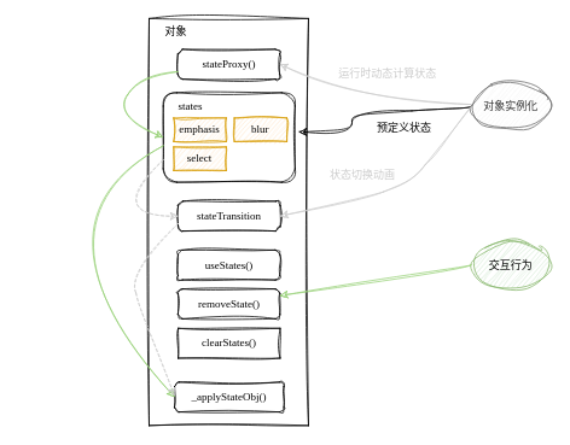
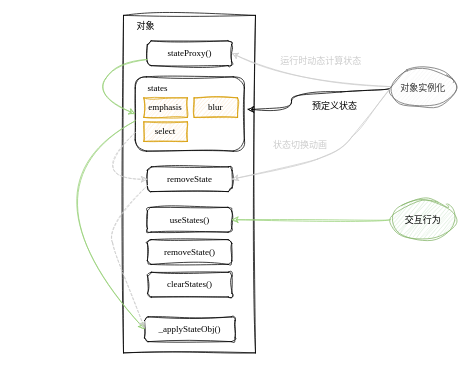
- <mxCell id="13" value="stateTransition" style="rounded=1;whiteSpace=wrap;html=1;sketch=1;fontFamily=Comic Sans MS;curveFitting=1;jiggle=2;" vertex="1" parent="1"><mxGeometry x="196.12" y="222" width="112.62" height="33" as="geometry" /></mxCell>
+ <mxCell id="13" value="removeState" style="rounded=1;whiteSpace=wrap;html=1;sketch=1;fontFamily=Comic Sans MS;curveFitting=1;jiggle=2;" vertex="1" parent="1"><mxGeometry x="196.12" y="222" width="112.62" height="33" as="geometry" /></mxCell>
- <mxCell id="22" value="" style="endArrow=classic;html=1;rounded=0;strokeColor=#97D077;fontFamily=Comic Sans MS;fontColor=#CCCCCC;curved=1;exitX=0;exitY=0.5;exitDx=0;exitDy=0;sketch=1;curveFitting=1;jiggle=2;" edge="1" parent="1" source="14" target="10"><mxGeometry width="50" height="50" relative="1" as="geometry"><mxPoint x="497" y="299" as="sourcePoint" /><mxPoint x="547" y="249" as="targetPoint" /></mxGeometry></mxCell>
+ <mxCell id="22" value="" style="endArrow=classic;html=1;rounded=0;strokeColor=#97D077;fontFamily=Comic Sans MS;fontColor=#CCCCCC;curved=1;entryX=1;entryY=0.5;entryDx=0;entryDy=0;exitX=0;exitY=0.5;exitDx=0;exitDy=0;sketch=1;curveFitting=1;jiggle=2;" edge="1" parent="1" source="14" target="9"><mxGeometry width="50" height="50" relative="1" as="geometry"><mxPoint x="497" y="299" as="sourcePoint" /><mxPoint x="547" y="249" as="targetPoint" /></mxGeometry></mxCell>
- <mxCell id="11" value="clearStates()" style="whiteSpace=wrap;html=1;sketch=1;fontFamily=Comic Sans MS;curveFitting=1;jiggle=2;rounded=0;" vertex="1" parent="1"><mxGeometry x="196.12" y="362.5" width="112.5" height="33" as="geometry" /></mxCell>
+ <mxCell id="11" value="clearStates()" style="rounded=1;whiteSpace=wrap;html=1;sketch=1;fontFamily=Comic Sans MS;curveFitting=1;jiggle=2;" vertex="1" parent="1"><mxGeometry x="196.12" y="362.5" width="112.5" height="33" as="geometry" /></mxCell>
